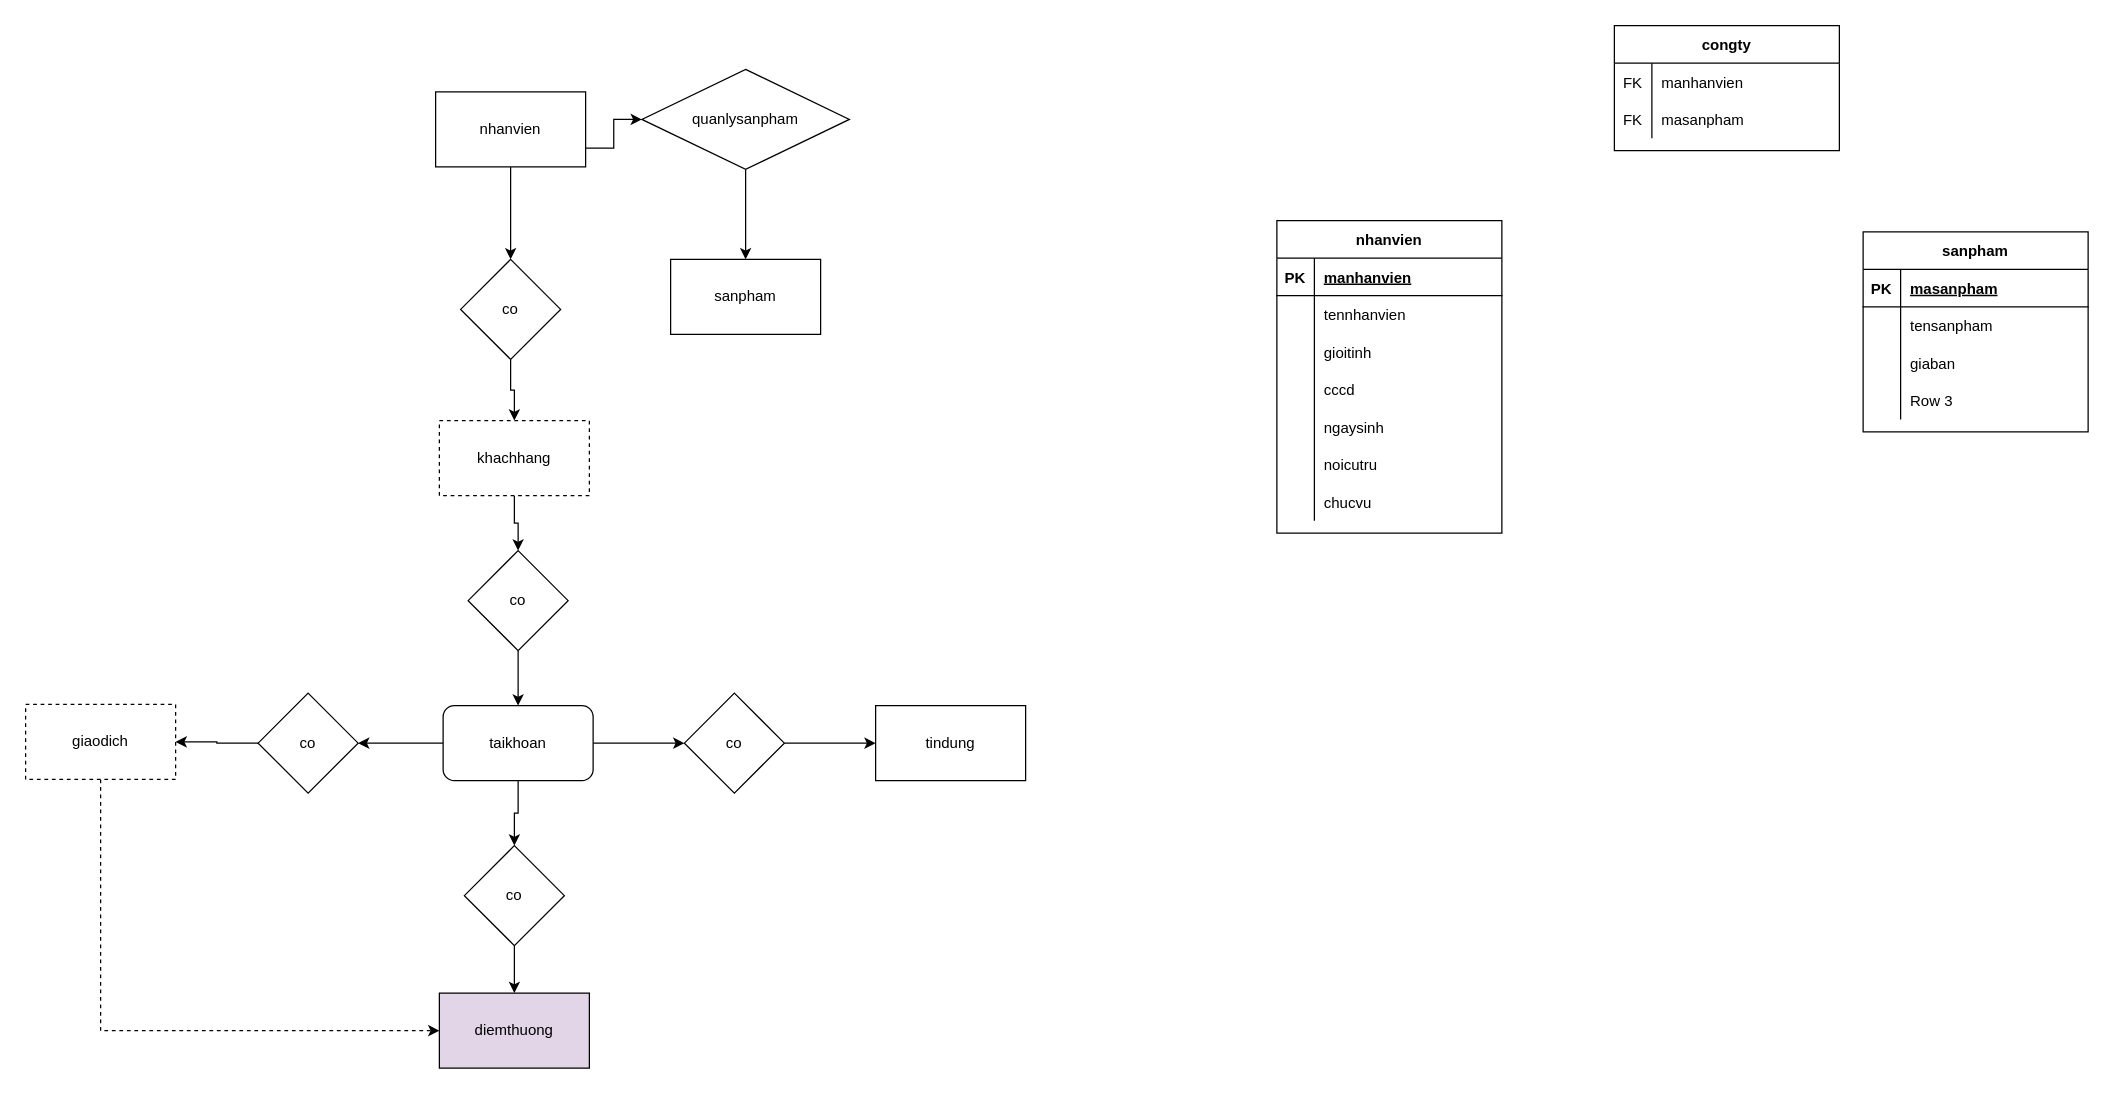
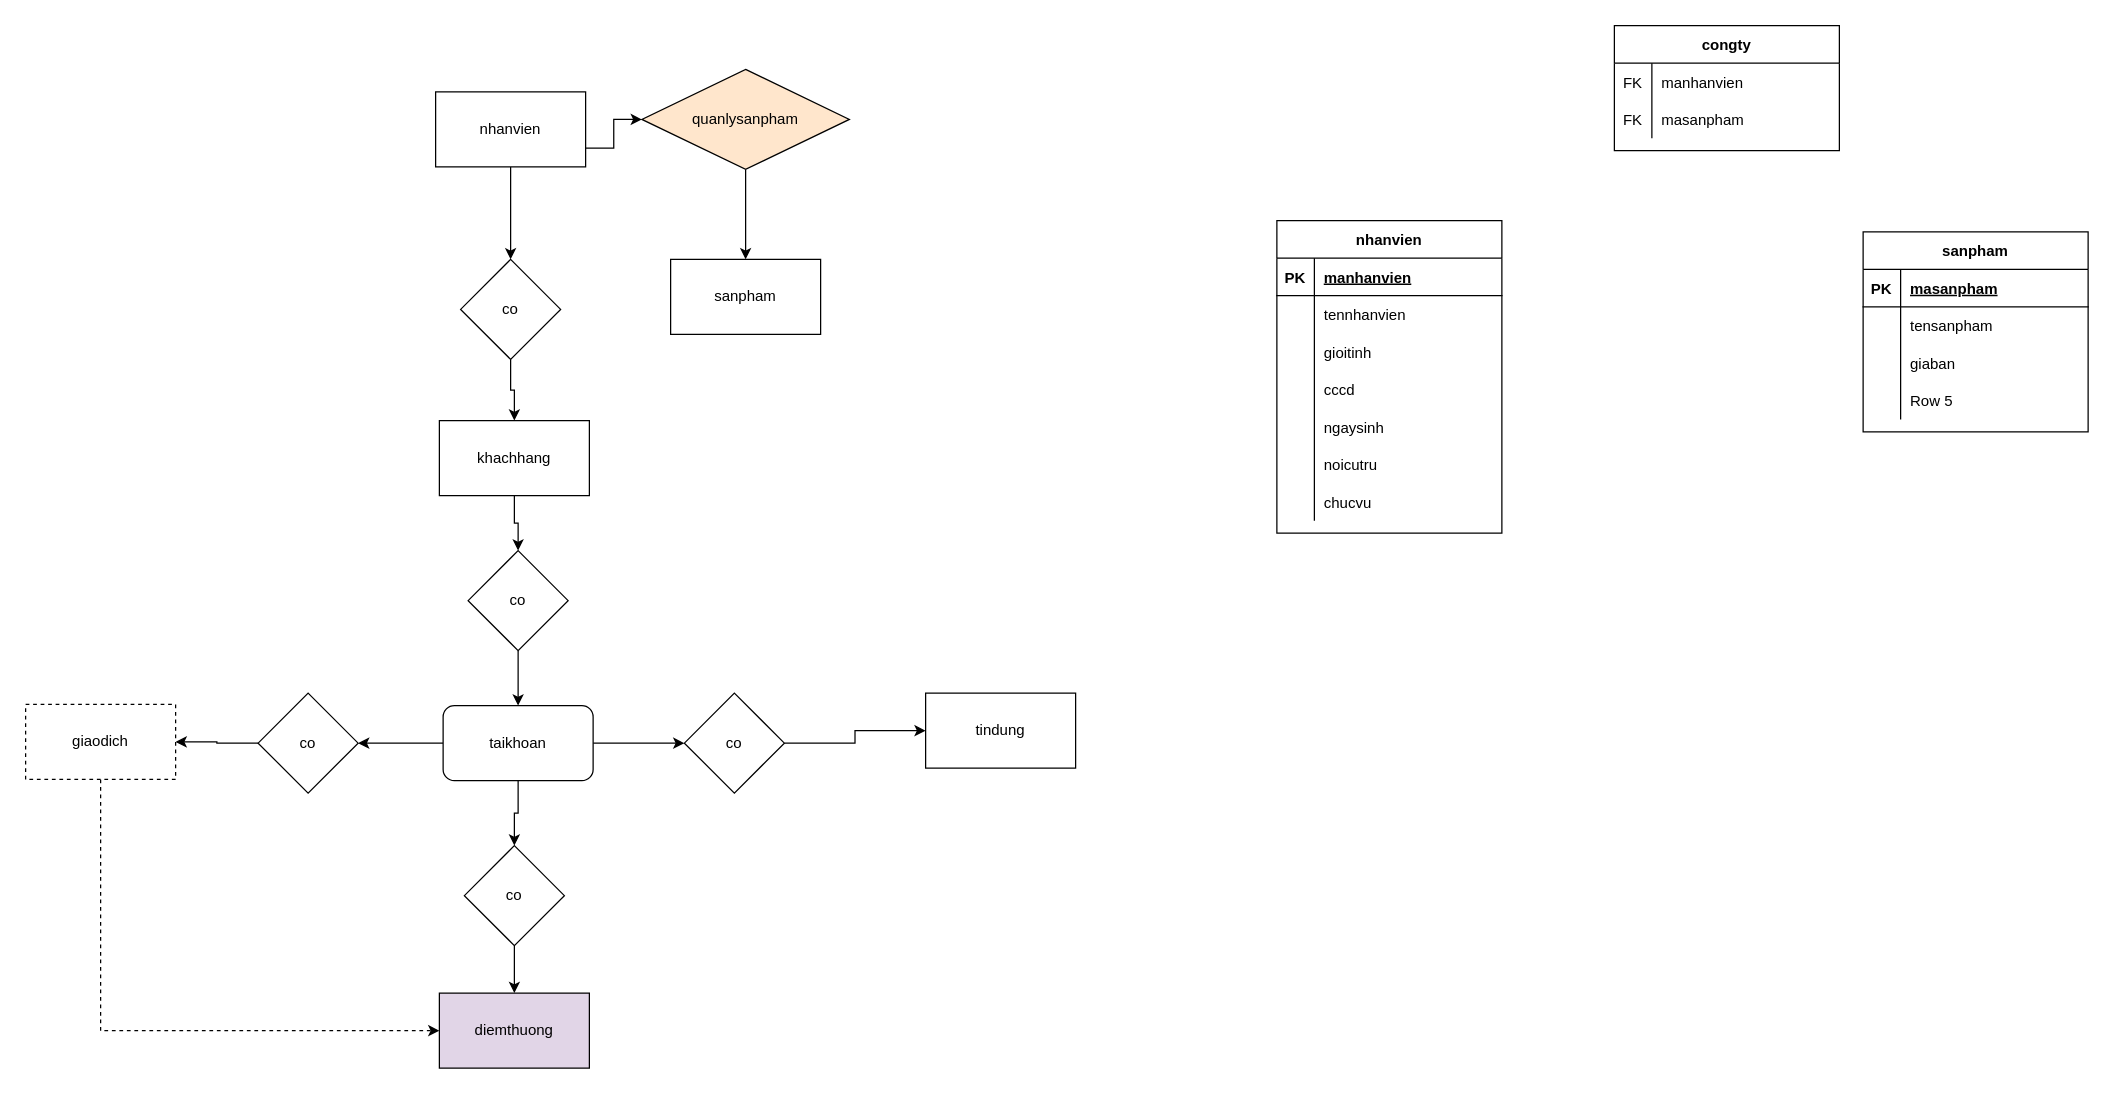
- <mxCell id="15" value="quanlysanpham" style="rhombus;whiteSpace=wrap;html=1;" vertex="1" parent="1"><mxGeometry x="513" y="55" width="166" height="80" as="geometry" /></mxCell>
+ <mxCell id="15" value="quanlysanpham" style="rhombus;whiteSpace=wrap;html=1;fillColor=#ffe6cc;" vertex="1" parent="1"><mxGeometry x="513" y="55" width="166" height="80" as="geometry" /></mxCell>
- <mxCell id="69" value="Row 3" style="shape=partialRectangle;connectable=0;fillColor=none;top=0;left=0;bottom=0;right=0;align=left;spacingLeft=6;overflow=hidden;" vertex="1" parent="67"><mxGeometry x="30" width="150" height="30" as="geometry"><mxRectangle width="150" height="30" as="alternateBounds" /></mxGeometry></mxCell>
+ <mxCell id="69" value="Row 5" style="shape=partialRectangle;connectable=0;fillColor=none;top=0;left=0;bottom=0;right=0;align=left;spacingLeft=6;overflow=hidden;" vertex="1" parent="67"><mxGeometry x="30" width="150" height="30" as="geometry"><mxRectangle width="150" height="30" as="alternateBounds" /></mxGeometry></mxCell>
- <mxCell id="3" value="khachhang" style="whiteSpace=wrap;html=1;dashed=1;" vertex="1" parent="1"><mxGeometry x="351" y="336" width="120" height="60" as="geometry" /></mxCell>
+ <mxCell id="3" value="khachhang" style="whiteSpace=wrap;html=1;" vertex="1" parent="1"><mxGeometry x="351" y="336" width="120" height="60" as="geometry" /></mxCell>
- <mxCell id="8" value="tindung" style="whiteSpace=wrap;html=1;" vertex="1" parent="1"><mxGeometry x="700" y="564" width="120" height="60" as="geometry" /></mxCell>
+ <mxCell id="8" value="tindung" style="whiteSpace=wrap;html=1;" vertex="1" parent="1"><mxGeometry x="740" y="554" width="120" height="60" as="geometry" /></mxCell>
